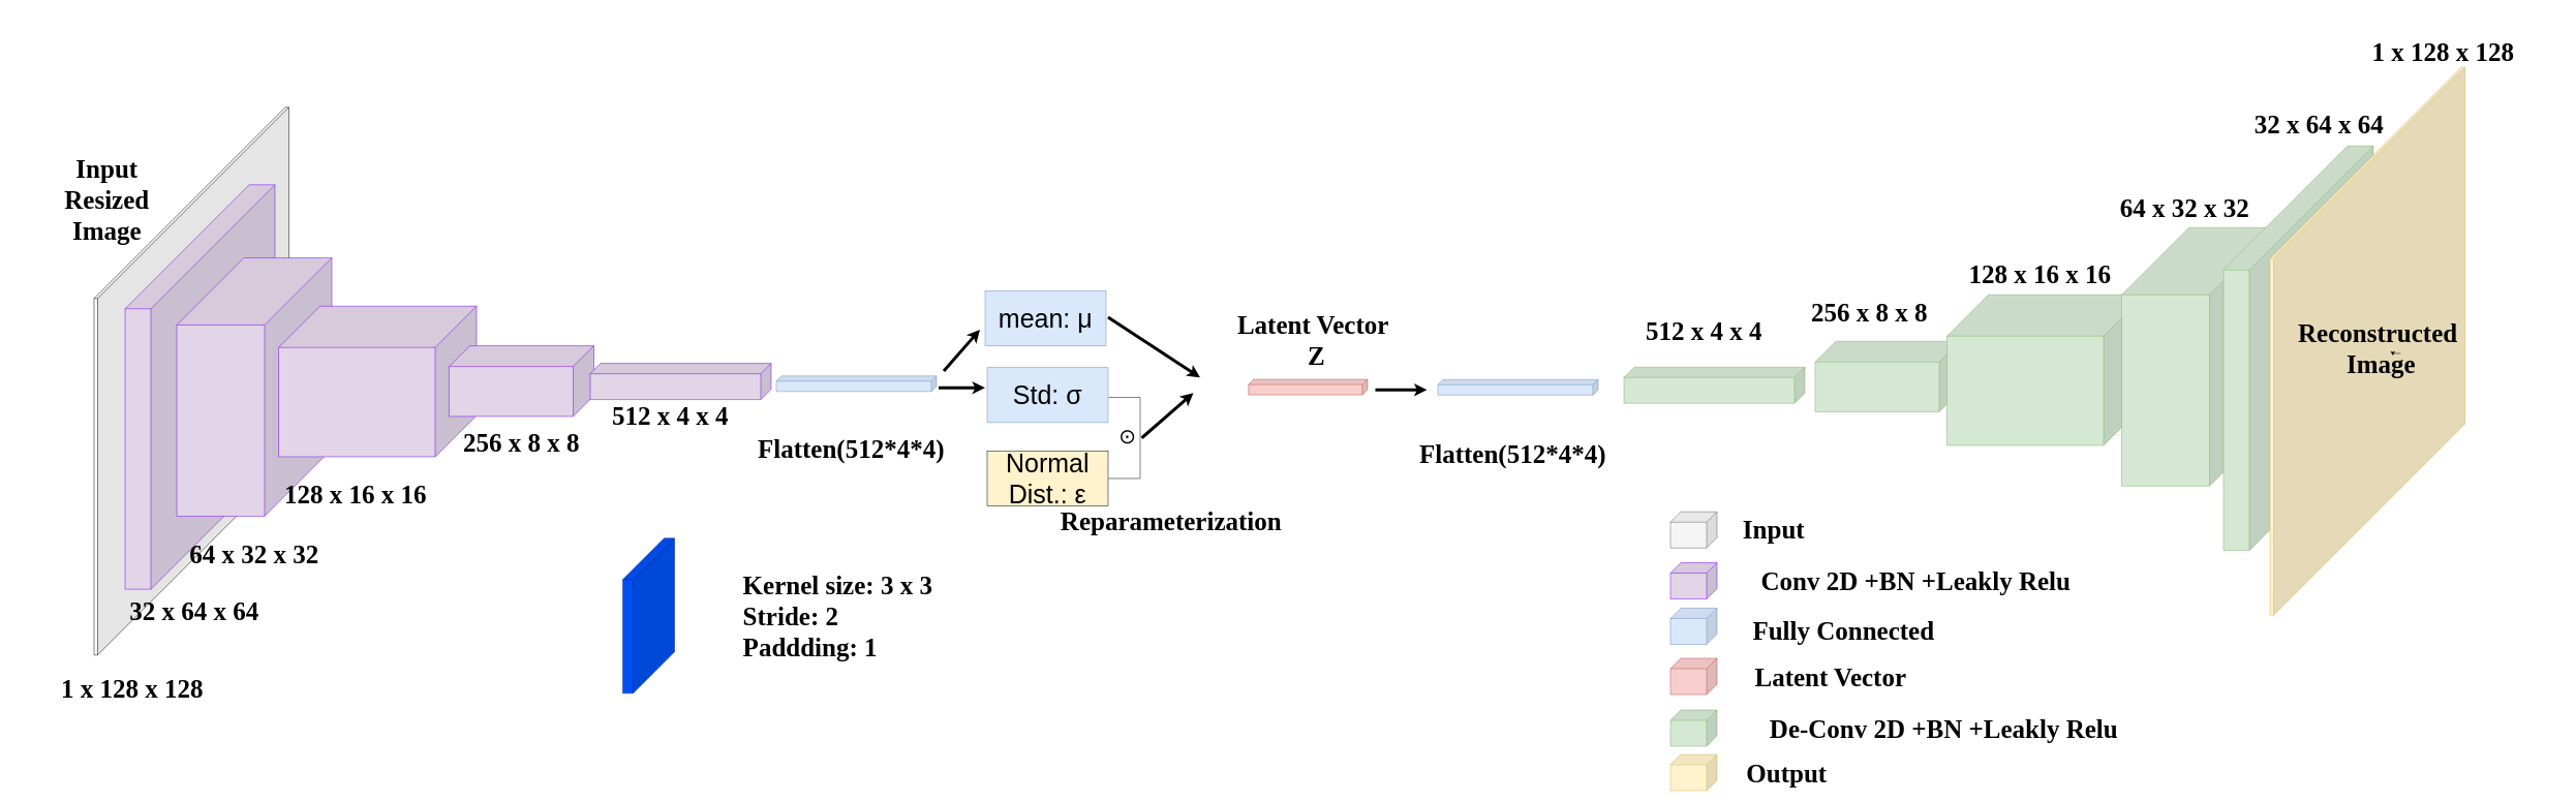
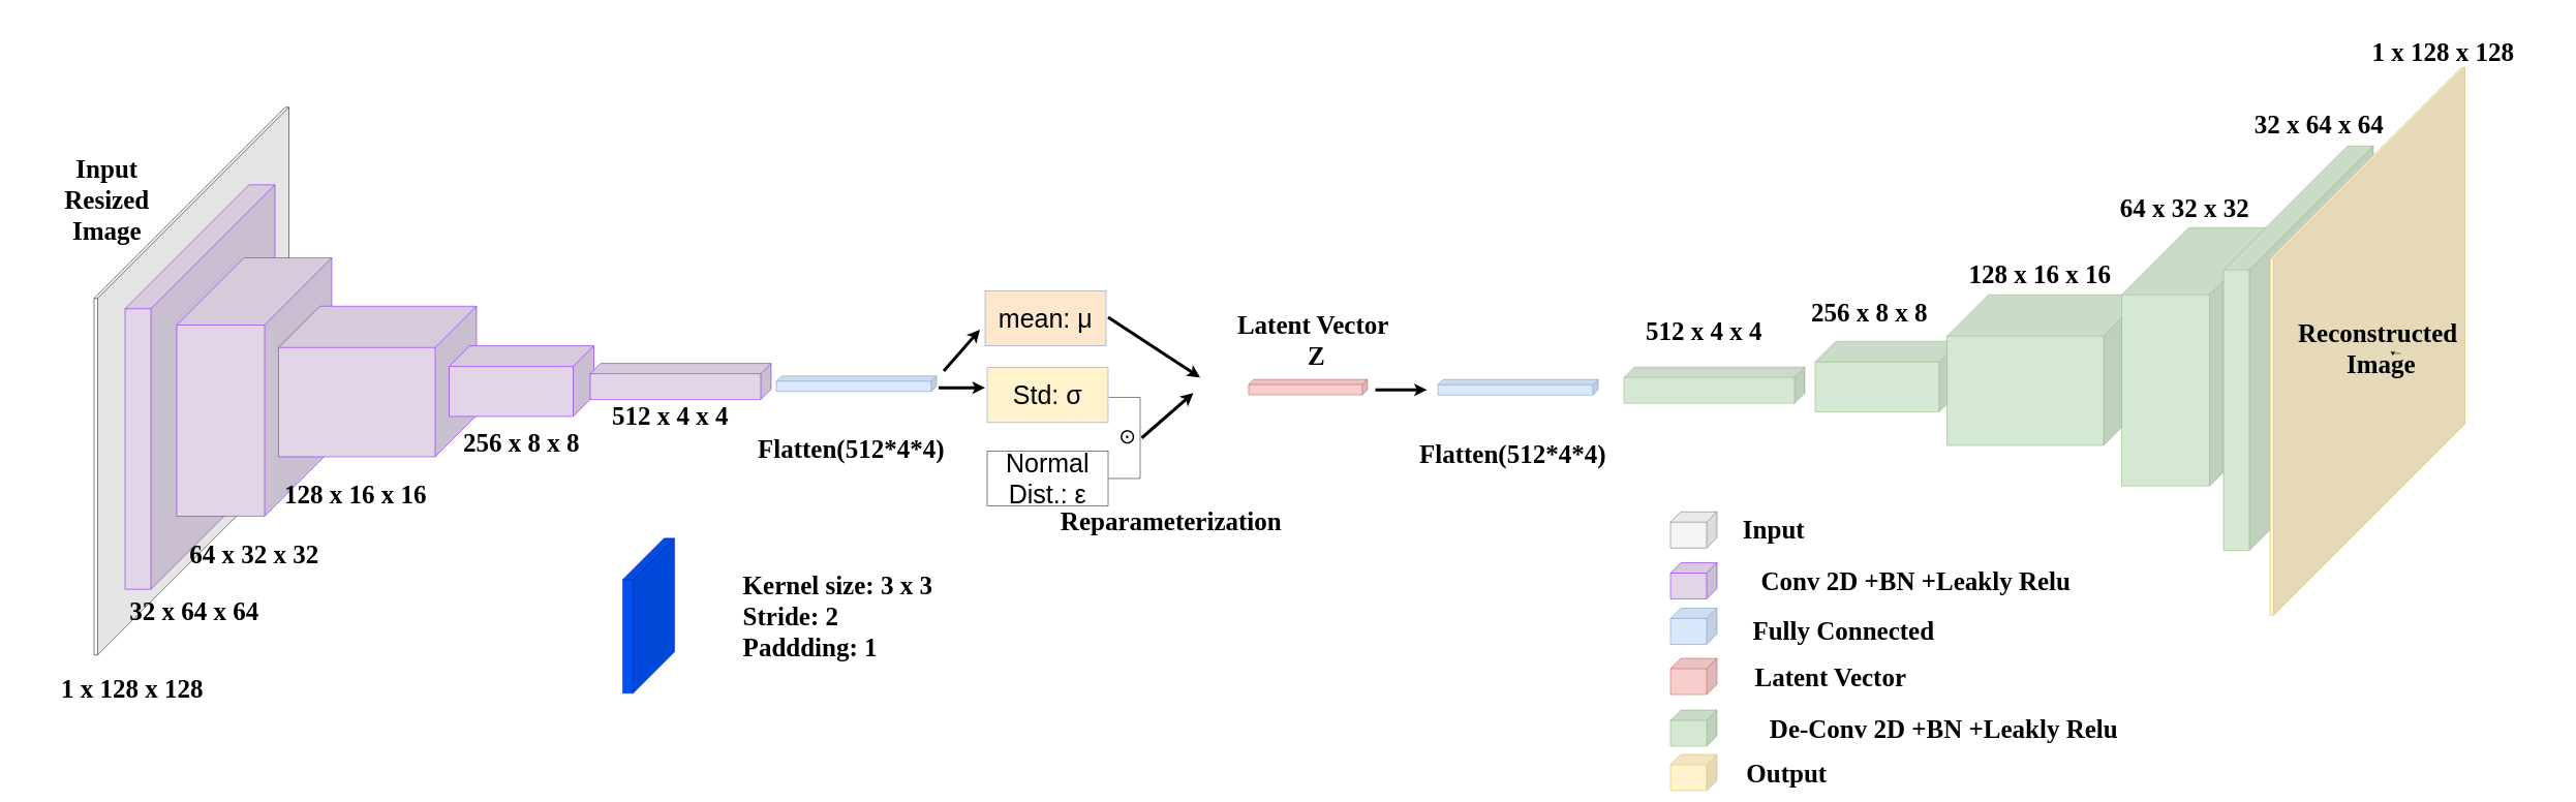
- <mxCell id="49" value="&lt;font style=&quot;font-size: 50px;&quot;&gt;mean: μ&lt;/font&gt;" style="rounded=0;whiteSpace=wrap;html=1;fillColor=#dae8fc;strokeColor=#6c8ebf;" vertex="1" parent="3"><mxGeometry x="1121" y="542.41" width="234" height="106.27" as="geometry" /></mxCell>
+ <mxCell id="49" value="&lt;font style=&quot;font-size: 50px;&quot;&gt;mean: μ&lt;/font&gt;" style="rounded=0;whiteSpace=wrap;html=1;fillColor=#ffe6cc;strokeColor=#6c8ebf;" vertex="1" parent="3"><mxGeometry x="1121" y="542.41" width="234" height="106.27" as="geometry" /></mxCell>
- <mxCell id="50" value="&lt;span style=&quot;font-size: 50px;&quot;&gt;Std: σ&lt;/span&gt;" style="rounded=0;whiteSpace=wrap;html=1;fillColor=#dae8fc;strokeColor=#6c8ebf;" vertex="1" parent="3"><mxGeometry x="1125" y="691" width="234" height="106.27" as="geometry" /></mxCell>
+ <mxCell id="50" value="&lt;span style=&quot;font-size: 50px;&quot;&gt;Std: σ&lt;/span&gt;" style="rounded=0;whiteSpace=wrap;html=1;fillColor=#fff2cc;strokeColor=#6c8ebf;" vertex="1" parent="3"><mxGeometry x="1125" y="691" width="234" height="106.27" as="geometry" /></mxCell>
- <mxCell id="53" value="&lt;span style=&quot;font-size: 50px;&quot;&gt;Normal Dist.: ε&lt;/span&gt;" style="rounded=0;whiteSpace=wrap;html=1;fillColor=#fff2cc;" vertex="1" parent="3"><mxGeometry x="1125" y="852.55" width="234" height="106.27" as="geometry" /></mxCell>
+ <mxCell id="53" value="&lt;span style=&quot;font-size: 50px;&quot;&gt;Normal Dist.: ε&lt;/span&gt;" style="rounded=0;whiteSpace=wrap;html=1;" vertex="1" parent="3"><mxGeometry x="1125" y="852.55" width="234" height="106.27" as="geometry" /></mxCell>
